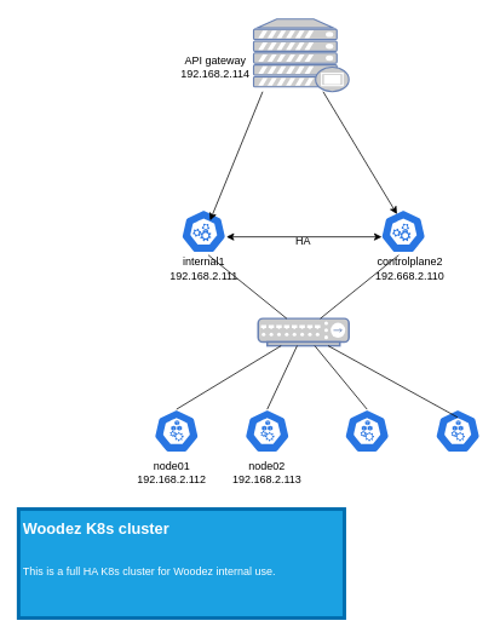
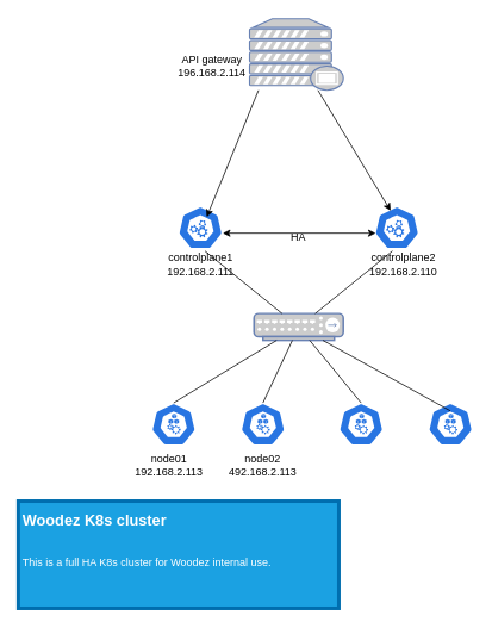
- <mxCell id="19" value="API gateway&lt;br&gt;192.168.2.114" style="text;html=1;strokeColor=none;fillColor=none;align=center;verticalAlign=middle;whiteSpace=wrap;rounded=0;" parent="1" vertex="1"><mxGeometry x="161.5" y="45" width="150" height="55" as="geometry" /></mxCell>
+ <mxCell id="19" value="API gateway&lt;br&gt;196.168.2.114" style="text;html=1;strokeColor=none;fillColor=none;align=center;verticalAlign=middle;whiteSpace=wrap;rounded=0;" parent="1" vertex="1"><mxGeometry x="161.5" y="45" width="150" height="55" as="geometry" /></mxCell>
- <mxCell id="7" value="internal1&lt;br&gt;192.168.2.111" style="text;html=1;strokeColor=none;fillColor=none;align=center;verticalAlign=middle;whiteSpace=wrap;rounded=0;" parent="1" vertex="1"><mxGeometry x="161.5" y="260" width="125" height="70" as="geometry" /></mxCell>
+ <mxCell id="7" value="controlplane1&lt;br&gt;192.168.2.111" style="text;html=1;strokeColor=none;fillColor=none;align=center;verticalAlign=middle;whiteSpace=wrap;rounded=0;" parent="1" vertex="1"><mxGeometry x="161.5" y="260" width="125" height="70" as="geometry" /></mxCell>
- <mxCell id="8" value="controlplane2&lt;br&gt;192.668.2.110" style="text;html=1;strokeColor=none;fillColor=none;align=center;verticalAlign=middle;whiteSpace=wrap;rounded=0;" parent="1" vertex="1"><mxGeometry x="389" y="260" width="125" height="70" as="geometry" /></mxCell>
+ <mxCell id="8" value="controlplane2&lt;br&gt;192.168.2.110" style="text;html=1;strokeColor=none;fillColor=none;align=center;verticalAlign=middle;whiteSpace=wrap;rounded=0;" parent="1" vertex="1"><mxGeometry x="389" y="260" width="125" height="70" as="geometry" /></mxCell>
- <mxCell id="17" value="node01&lt;br&gt;192.168.2.112" style="text;html=1;strokeColor=none;fillColor=none;align=center;verticalAlign=middle;whiteSpace=wrap;rounded=0;" parent="1" vertex="1"><mxGeometry x="139" y="490" width="100" height="60" as="geometry" /></mxCell>
+ <mxCell id="17" value="node01&lt;br&gt;192.168.2.113" style="text;html=1;strokeColor=none;fillColor=none;align=center;verticalAlign=middle;whiteSpace=wrap;rounded=0;" parent="1" vertex="1"><mxGeometry x="139" y="490" width="100" height="60" as="geometry" /></mxCell>
- <mxCell id="18" value="node02&lt;br&gt;192.168.2.113" style="text;html=1;strokeColor=none;fillColor=none;align=center;verticalAlign=middle;whiteSpace=wrap;rounded=0;" parent="1" vertex="1"><mxGeometry x="244" y="490" width="100" height="60" as="geometry" /></mxCell>
+ <mxCell id="18" value="node02&lt;br&gt;492.168.2.113" style="text;html=1;strokeColor=none;fillColor=none;align=center;verticalAlign=middle;whiteSpace=wrap;rounded=0;" parent="1" vertex="1"><mxGeometry x="244" y="490" width="100" height="60" as="geometry" /></mxCell>
